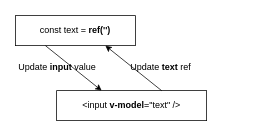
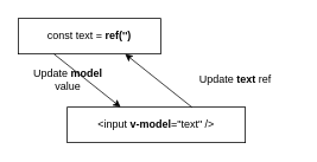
- <mxCell id="6" value="Update &lt;b style=&quot;&quot;&gt;input&lt;/b&gt; value" style="text;html=1;strokeColor=none;fillColor=none;align=center;verticalAlign=middle;whiteSpace=wrap;rounded=0;fontSize=12;fontStyle=0" parent="1" vertex="1"><mxGeometry x="21" y="74" width="110" height="30" as="geometry" /></mxCell>
+ <mxCell id="6" value="Update &lt;b style=&quot;&quot;&gt;model&lt;/b&gt; value" style="text;html=1;strokeColor=none;fillColor=none;align=center;verticalAlign=middle;whiteSpace=wrap;rounded=0;fontSize=12;fontStyle=0" parent="1" vertex="1"><mxGeometry x="21" y="74" width="110" height="30" as="geometry" /></mxCell>
- <mxCell id="7" value="Update &lt;b&gt;text&lt;/b&gt; ref" style="text;html=1;strokeColor=none;fillColor=none;align=center;verticalAlign=middle;whiteSpace=wrap;rounded=0;fontSize=12;" parent="1" vertex="1"><mxGeometry x="144" y="74" width="140" height="30" as="geometry" /></mxCell>
+ <mxCell id="7" value="Update &lt;b&gt;text&lt;/b&gt; ref" style="text;html=1;strokeColor=none;fillColor=none;align=center;verticalAlign=middle;whiteSpace=wrap;rounded=0;fontSize=12;" parent="1" vertex="1"><mxGeometry x="194" y="74" width="140" height="30" as="geometry" /></mxCell>
